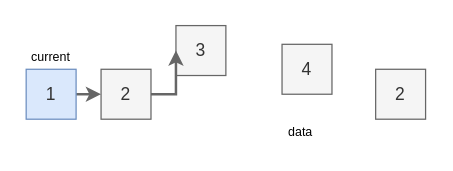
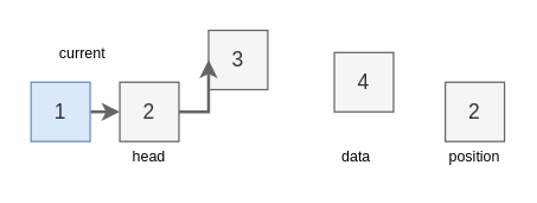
- <mxCell id="8" value="current" style="text;html=1;align=center;verticalAlign=middle;whiteSpace=wrap;rounded=0;fontSize=10;" parent="1" vertex="1"><mxGeometry x="20" y="35" width="40" height="20" as="geometry" /></mxCell>
+ <mxCell id="8" value="current" style="text;html=1;align=center;verticalAlign=middle;whiteSpace=wrap;rounded=0;fontSize=10;" parent="1" vertex="1"><mxGeometry x="35" y="25" width="40" height="20" as="geometry" /></mxCell>
+ <mxCell id="5" value="head" style="text;html=1;align=center;verticalAlign=middle;whiteSpace=wrap;rounded=0;fontSize=10;" parent="1" vertex="1"><mxGeometry x="20" y="95" width="160" height="20" as="geometry" /></mxCell>
+ <mxCell id="12" value="position" style="text;html=1;align=center;verticalAlign=middle;whiteSpace=wrap;rounded=0;fontSize=10;" parent="1" vertex="1"><mxGeometry x="300" y="95" width="40" height="20" as="geometry" /></mxCell>
